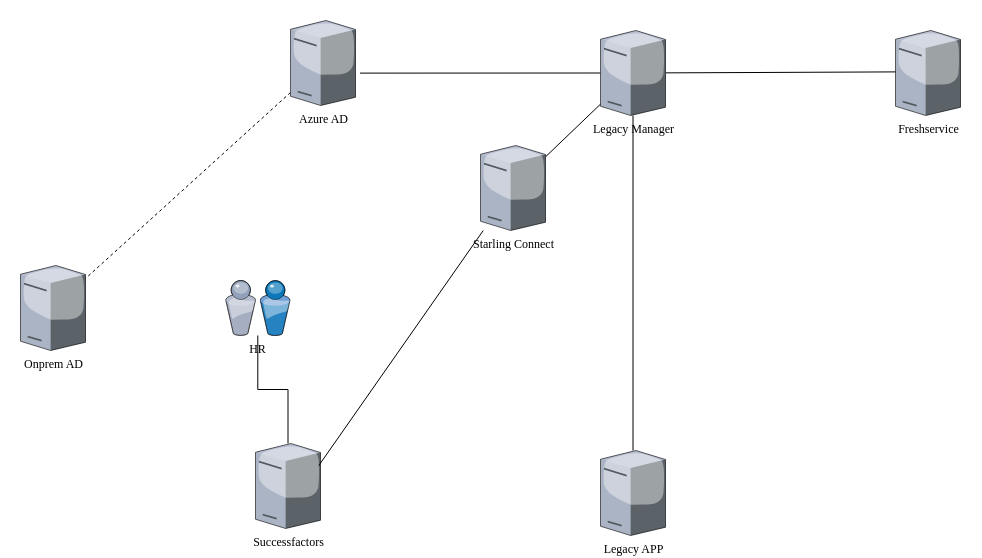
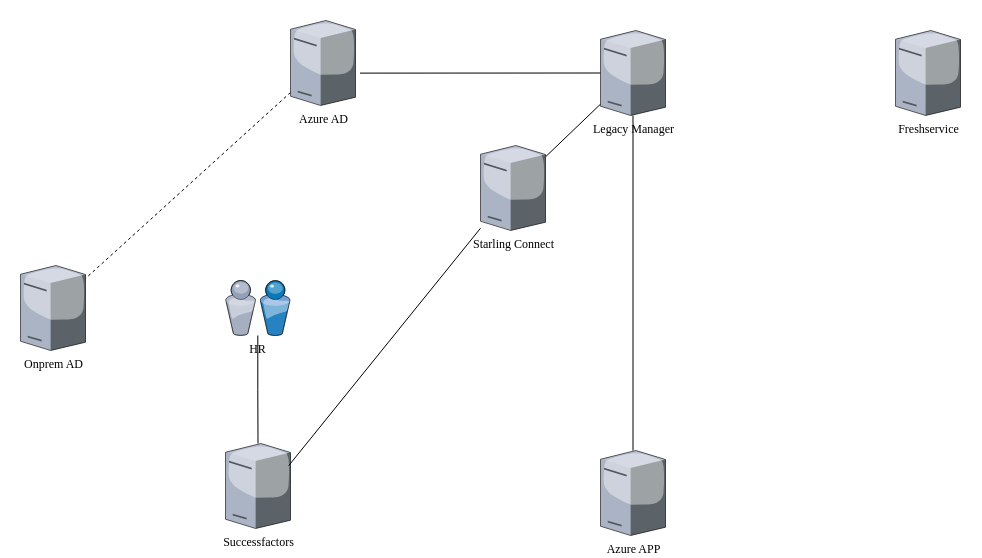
- <mxCell id="8" style="edgeStyle=none;rounded=0;orthogonalLoop=1;jettySize=auto;html=1;entryX=0.069;entryY=0.487;entryDx=0;entryDy=0;entryPerimeter=0;endArrow=none;endFill=0;" edge="1" parent="1" source="11" target="14"><mxGeometry relative="1" as="geometry" /></mxCell>
- <mxCell id="4" value="Successfactors" style="verticalLabelPosition=bottom;aspect=fixed;html=1;verticalAlign=top;strokeColor=none;shape=mxgraph.citrix.tower_server;rounded=0;shadow=0;comic=0;fontFamily=Verdana;" parent="1" vertex="1"><mxGeometry x="255" y="443" width="65" height="85" as="geometry" /></mxCell>
+ <mxCell id="4" value="Successfactors" style="verticalLabelPosition=bottom;aspect=fixed;html=1;verticalAlign=top;strokeColor=none;shape=mxgraph.citrix.tower_server;rounded=0;shadow=0;comic=0;fontFamily=Verdana;" parent="1" vertex="1"><mxGeometry x="225" y="443" width="65" height="85" as="geometry" /></mxCell>
- <mxCell id="15" value="Legacy APP" style="verticalLabelPosition=bottom;aspect=fixed;html=1;verticalAlign=top;strokeColor=none;shape=mxgraph.citrix.tower_server;rounded=0;shadow=0;comic=0;fontFamily=Verdana;" vertex="1" parent="1"><mxGeometry x="600" y="450" width="65" height="85" as="geometry" /></mxCell>
+ <mxCell id="15" value="Azure APP" style="verticalLabelPosition=bottom;aspect=fixed;html=1;verticalAlign=top;strokeColor=none;shape=mxgraph.citrix.tower_server;rounded=0;shadow=0;comic=0;fontFamily=Verdana;" vertex="1" parent="1"><mxGeometry x="600" y="450" width="65" height="85" as="geometry" /></mxCell>
